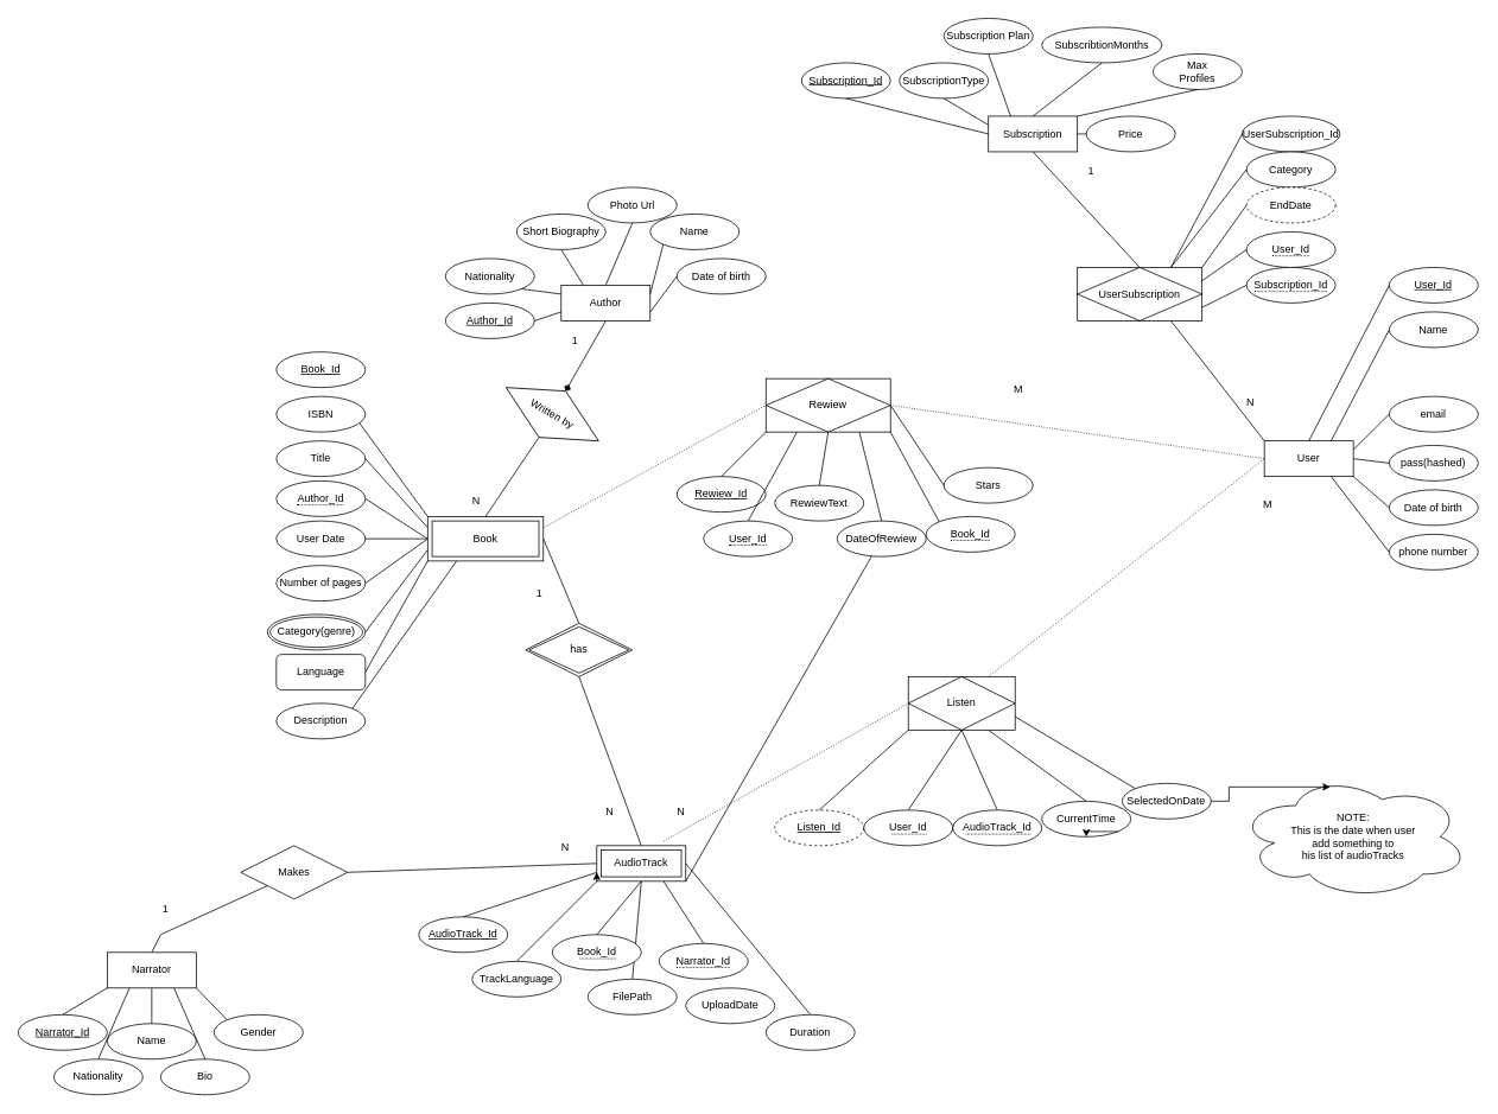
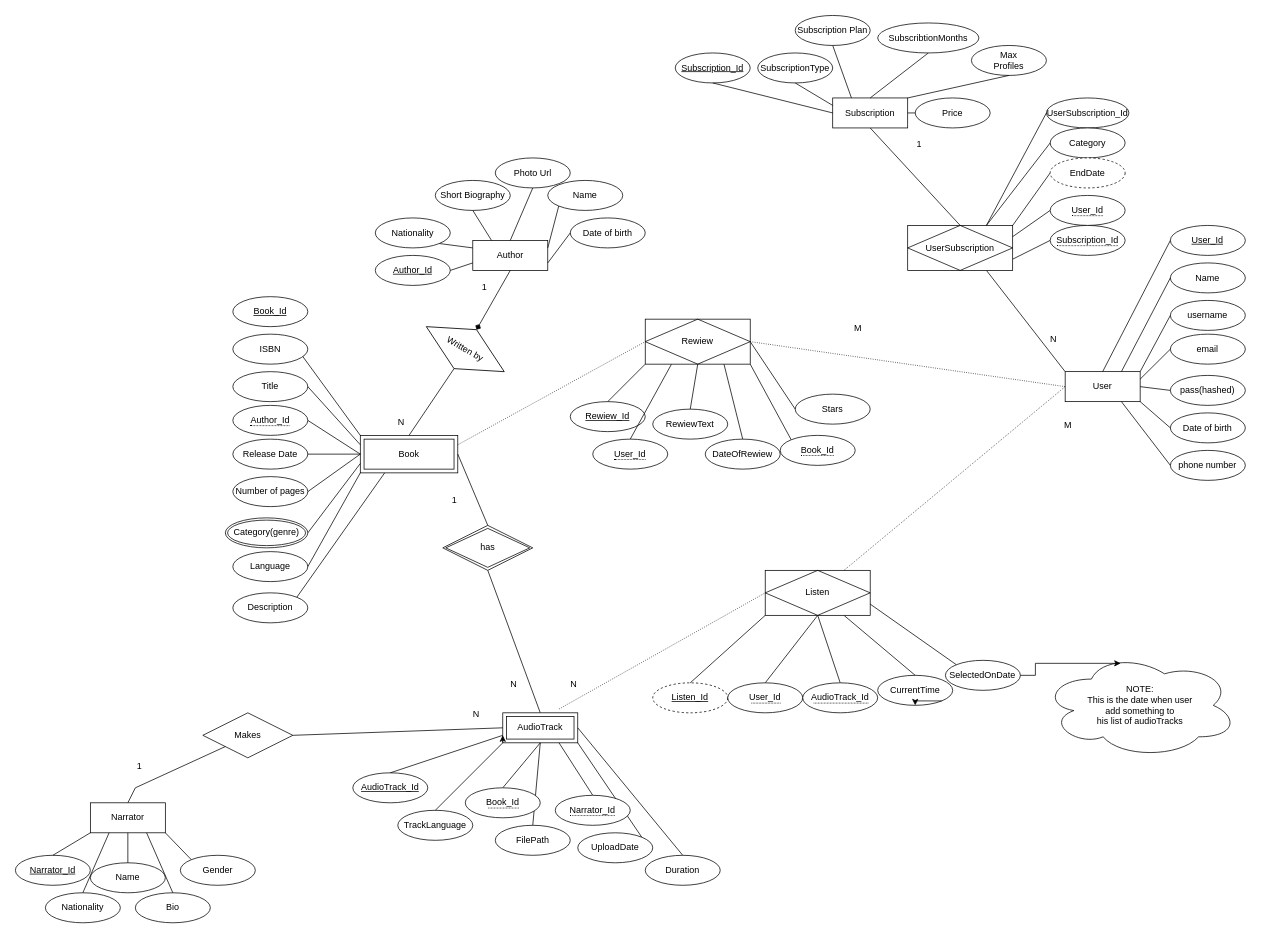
+ <mxCell id="35" value="&lt;div&gt;username&lt;/div&gt;" style="ellipse;whiteSpace=wrap;html=1;align=center;" parent="1" vertex="1"><mxGeometry x="1560.29" y="400" width="100" height="40" as="geometry" /></mxCell>
+ <mxCell id="59" value="" style="endArrow=none;html=1;rounded=0;entryX=0;entryY=0.5;entryDx=0;entryDy=0;exitX=1;exitY=0;exitDx=0;exitDy=0;" parent="1" source="43" target="35" edge="1"><mxGeometry relative="1" as="geometry"><mxPoint x="1170.29" y="600" as="sourcePoint" /><mxPoint x="1330.29" y="600" as="targetPoint" /></mxGeometry></mxCell>
- <mxCell id="5" value="User Date" style="ellipse;whiteSpace=wrap;html=1;align=center;" parent="1" vertex="1"><mxGeometry x="310" y="585" width="100" height="40" as="geometry" /></mxCell>
+ <mxCell id="5" value="Release Date" style="ellipse;whiteSpace=wrap;html=1;align=center;" parent="1" vertex="1"><mxGeometry x="310" y="585" width="100" height="40" as="geometry" /></mxCell>
- <mxCell id="7" value="Language" style="whiteSpace=wrap;html=1;align=center;rounded=1;" parent="1" vertex="1"><mxGeometry x="310" y="735" width="100" height="40" as="geometry" /></mxCell>
+ <mxCell id="7" value="Language" style="ellipse;whiteSpace=wrap;html=1;align=center;" parent="1" vertex="1"><mxGeometry x="310" y="735" width="100" height="40" as="geometry" /></mxCell>
- <mxCell id="119" value="Listen" style="shape=associativeEntity;whiteSpace=wrap;html=1;align=center;" parent="1" vertex="1"><mxGeometry x="1020" y="760" width="120" height="60" as="geometry" /></mxCell>
+ <mxCell id="119" value="Listen" style="shape=associativeEntity;whiteSpace=wrap;html=1;align=center;" parent="1" vertex="1"><mxGeometry x="1020" y="760" width="140" height="60" as="geometry" /></mxCell>
- <mxCell id="104" value="" style="endArrow=none;html=1;rounded=0;exitX=1;exitY=1;exitDx=0;exitDy=0;" parent="1" source="98" target="90" edge="1"><mxGeometry relative="1" as="geometry"><mxPoint x="540" y="1190" as="sourcePoint" /><mxPoint x="700" y="1190" as="targetPoint" /></mxGeometry></mxCell>
+ <mxCell id="104" value="" style="endArrow=none;html=1;rounded=0;exitX=1;exitY=1;exitDx=0;exitDy=0;entryX=1;entryY=0;entryDx=0;entryDy=0;" parent="1" source="98" target="76" edge="1"><mxGeometry relative="1" as="geometry"><mxPoint x="540" y="1190" as="sourcePoint" /><mxPoint x="700" y="1190" as="targetPoint" /></mxGeometry></mxCell>
